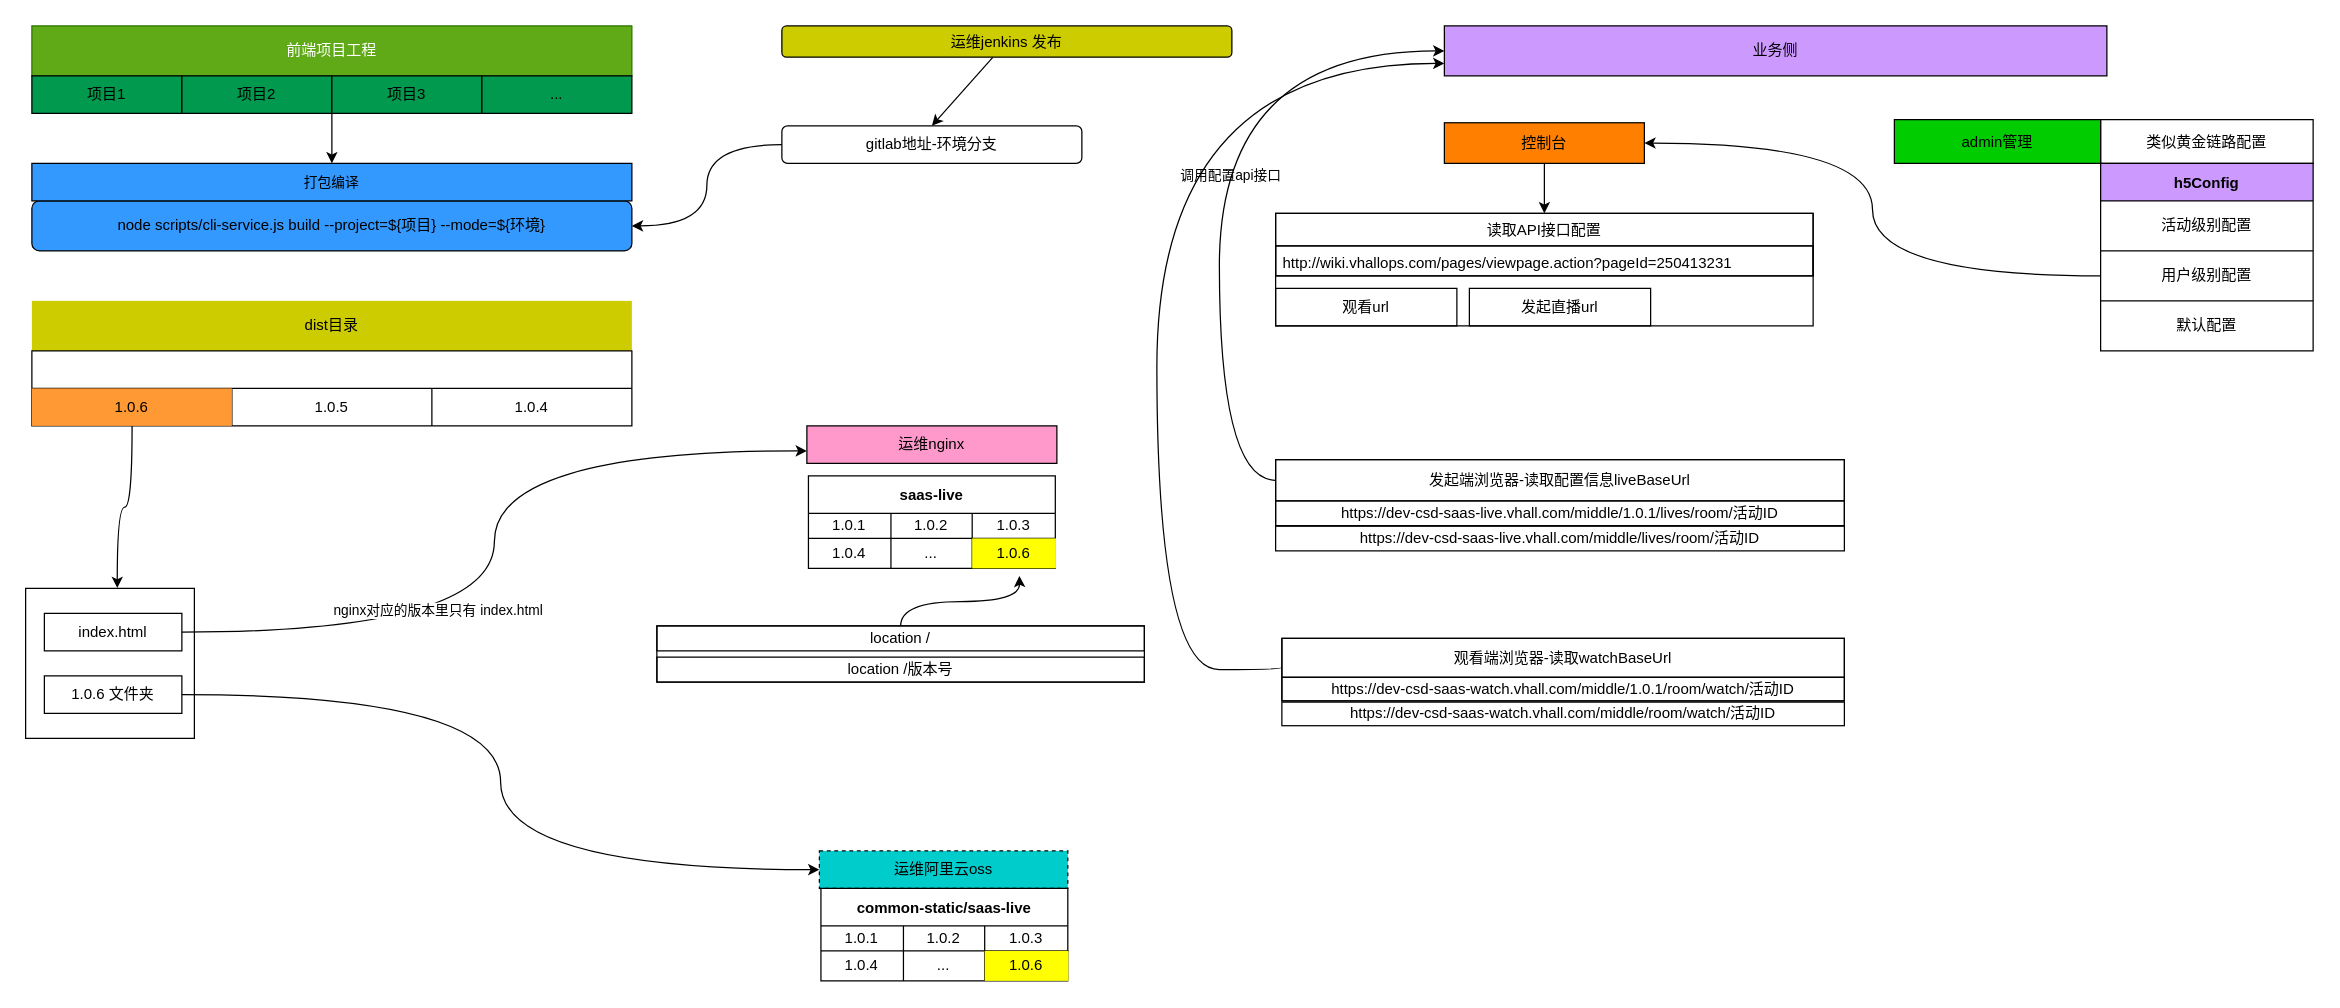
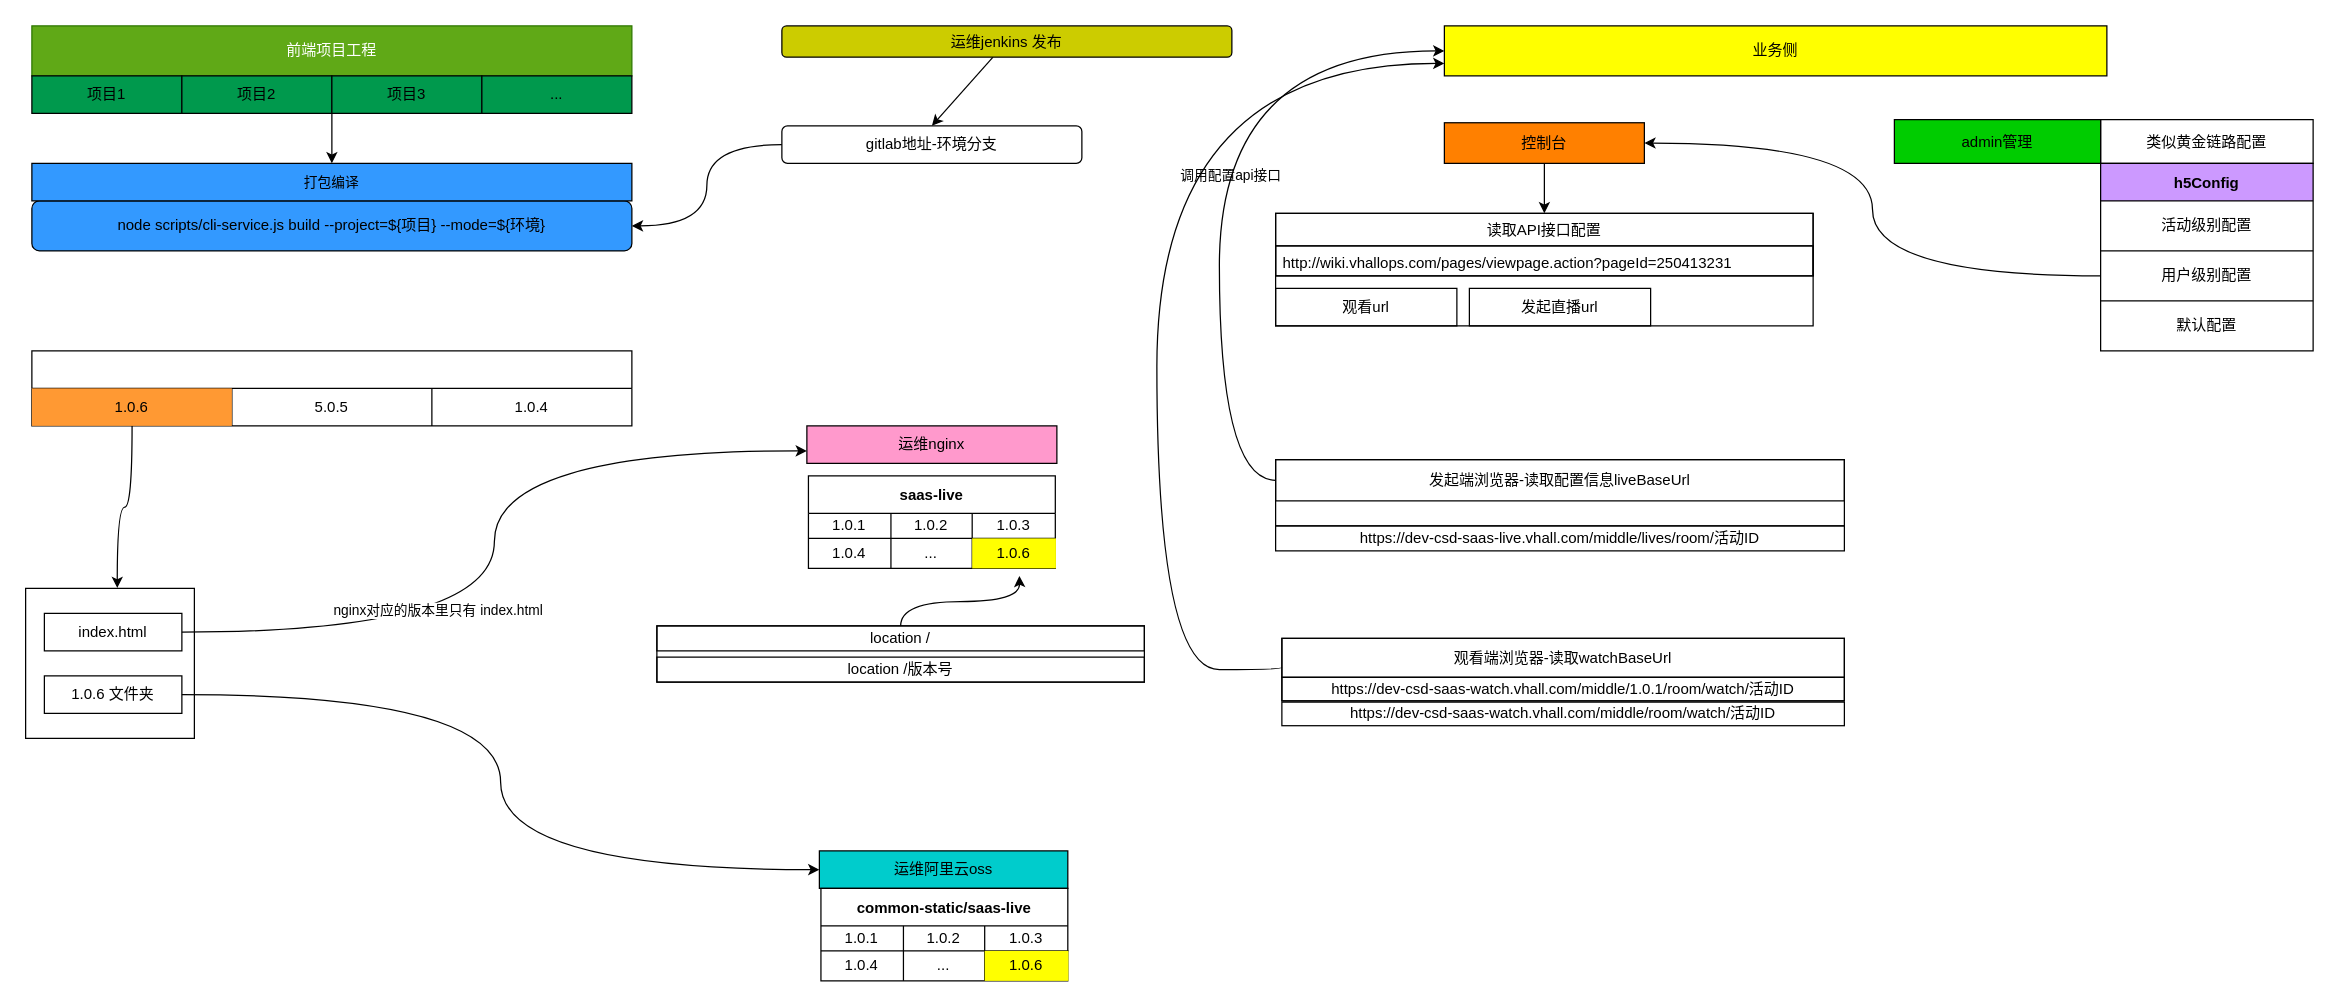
- <mxCell id="82" value="业务侧" style="rounded=0;whiteSpace=wrap;html=1;strokeColor=#000000;fillColor=#CC99FF;fontColor=#000000;labelBorderColor=none;" vertex="1" parent="1"><mxGeometry x="1155" y="20" width="530" height="40" as="geometry" /></mxCell>
+ <mxCell id="82" value="业务侧" style="rounded=0;whiteSpace=wrap;html=1;strokeColor=#000000;fillColor=#ffff00;fontColor=#000000;labelBorderColor=none;" vertex="1" parent="1"><mxGeometry x="1155" y="20" width="530" height="40" as="geometry" /></mxCell>
- <mxCell id="4" value="&lt;font&gt;dist目录&lt;/font&gt;" style="rounded=0;whiteSpace=wrap;html=1;fillColor=#CCCC00;fontColor=#000000;labelBorderColor=none;strokeColor=none;" vertex="1" parent="1"><mxGeometry x="25" y="240" width="480" height="40" as="geometry" /></mxCell>
- <mxCell id="9" value="1.0.5" style="shape=partialRectangle;html=1;whiteSpace=wrap;connectable=0;fillColor=none;top=0;left=0;bottom=0;right=0;overflow=hidden;pointerEvents=1;fontColor=#000000;labelBorderColor=none;strokeColor=#000000;" vertex="1" parent="7"><mxGeometry x="160" width="160" height="30" as="geometry" /></mxCell>
+ <mxCell id="9" value="5.0.5" style="shape=partialRectangle;html=1;whiteSpace=wrap;connectable=0;fillColor=none;top=0;left=0;bottom=0;right=0;overflow=hidden;pointerEvents=1;fontColor=#000000;labelBorderColor=none;strokeColor=#000000;" vertex="1" parent="7"><mxGeometry x="160" width="160" height="30" as="geometry" /></mxCell>
- <mxCell id="57" value="https://dev-csd-saas-live.vhall.com/middle/1.0.1/lives/room/活动ID" style="rounded=0;whiteSpace=wrap;html=1;strokeColor=#000000;fillColor=none;fontColor=#000000;labelBorderColor=none;" vertex="1" parent="55"><mxGeometry y="33" width="455.0" height="20" as="geometry" /></mxCell>
- <mxCell id="28" value="运维阿里云oss" style="rounded=0;whiteSpace=wrap;html=1;strokeColor=#000000;fillColor=#00CCCC;fontColor=#000000;labelBorderColor=none;dashed=1;" vertex="1" parent="27"><mxGeometry width="198.75" height="30" as="geometry" /></mxCell>
+ <mxCell id="28" value="运维阿里云oss" style="rounded=0;whiteSpace=wrap;html=1;strokeColor=#000000;fillColor=#00CCCC;fontColor=#000000;labelBorderColor=none;" vertex="1" parent="27"><mxGeometry width="198.75" height="30" as="geometry" /></mxCell>
